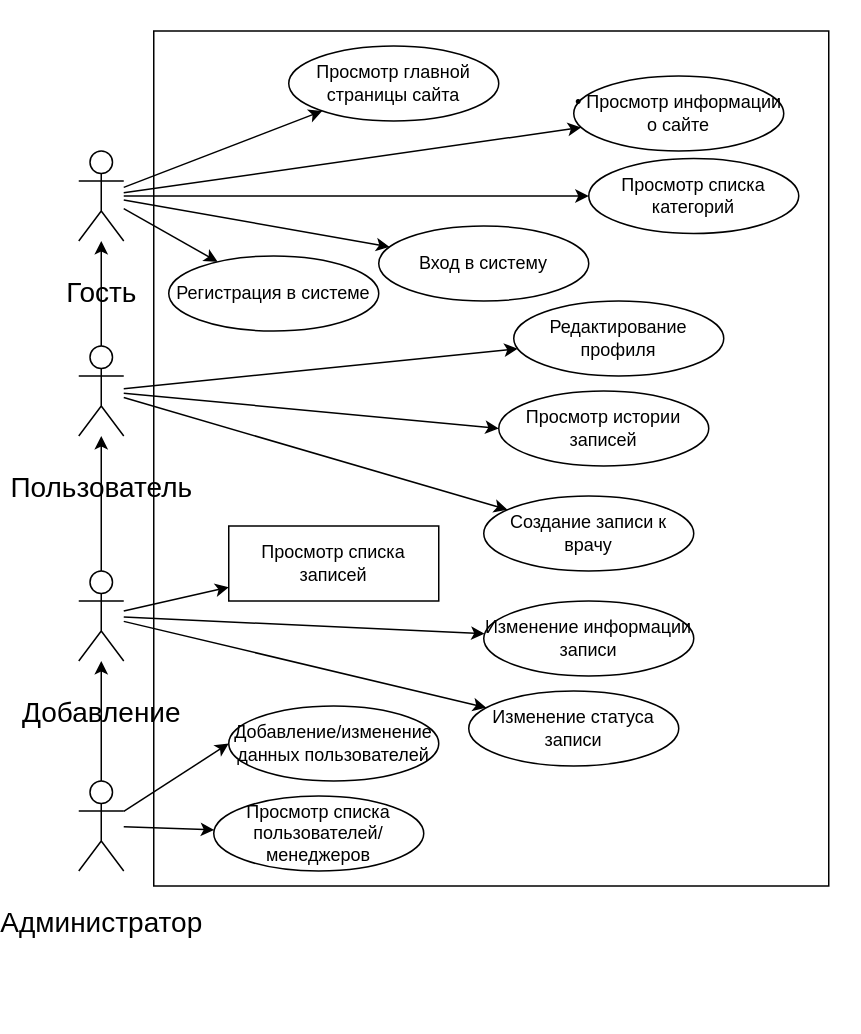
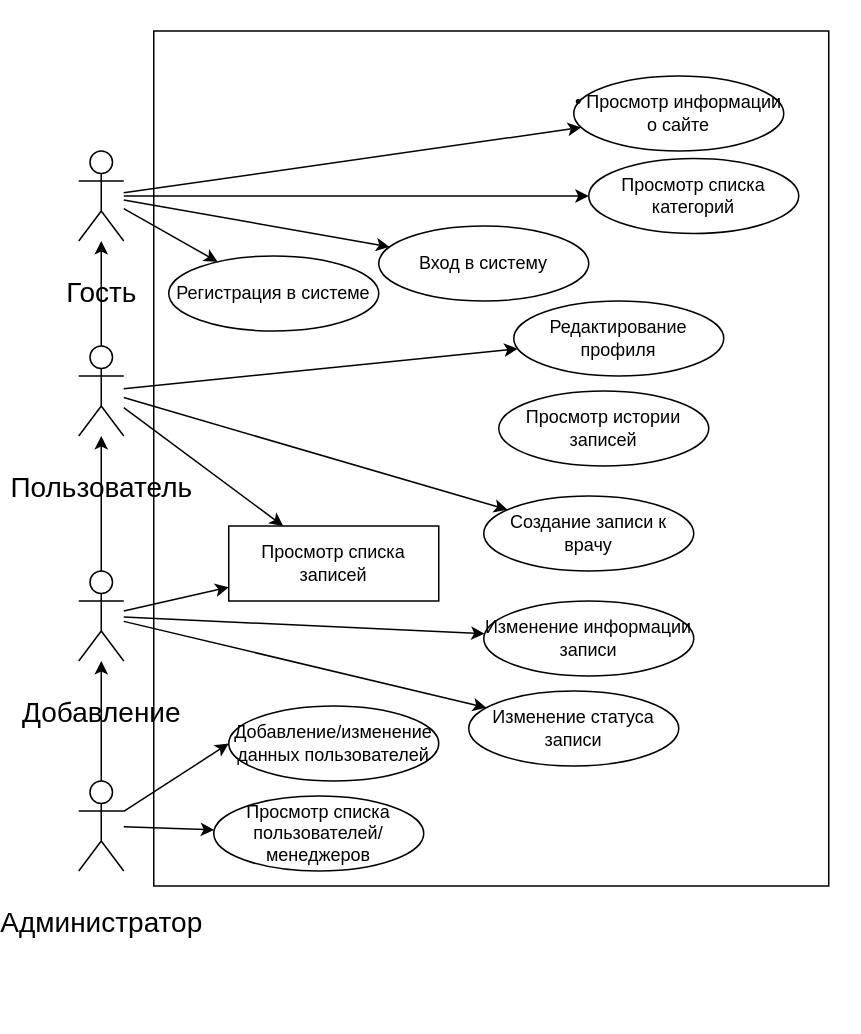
- <mxCell id="23" value="&lt;span&gt;Просмотр главной страницы сайта&lt;/span&gt;" style="ellipse;whiteSpace=wrap;html=1;" vertex="1" parent="1"><mxGeometry x="160" y="30" width="140" height="50" as="geometry" /></mxCell>
- <mxCell id="3" style="rounded=0;orthogonalLoop=1;jettySize=auto;html=1;" edge="1" parent="1" source="8" target="23"><mxGeometry relative="1" as="geometry" /></mxCell>
- <mxCell id="16" style="rounded=0;orthogonalLoop=1;jettySize=auto;html=1;entryX=0;entryY=0.5;entryDx=0;entryDy=0;" edge="1" parent="1" source="18" target="30"><mxGeometry relative="1" as="geometry" /></mxCell>
+ <mxCell id="16" style="rounded=0;orthogonalLoop=1;jettySize=auto;html=1;" edge="1" parent="1" source="18" target="32"><mxGeometry relative="1" as="geometry" /></mxCell>
